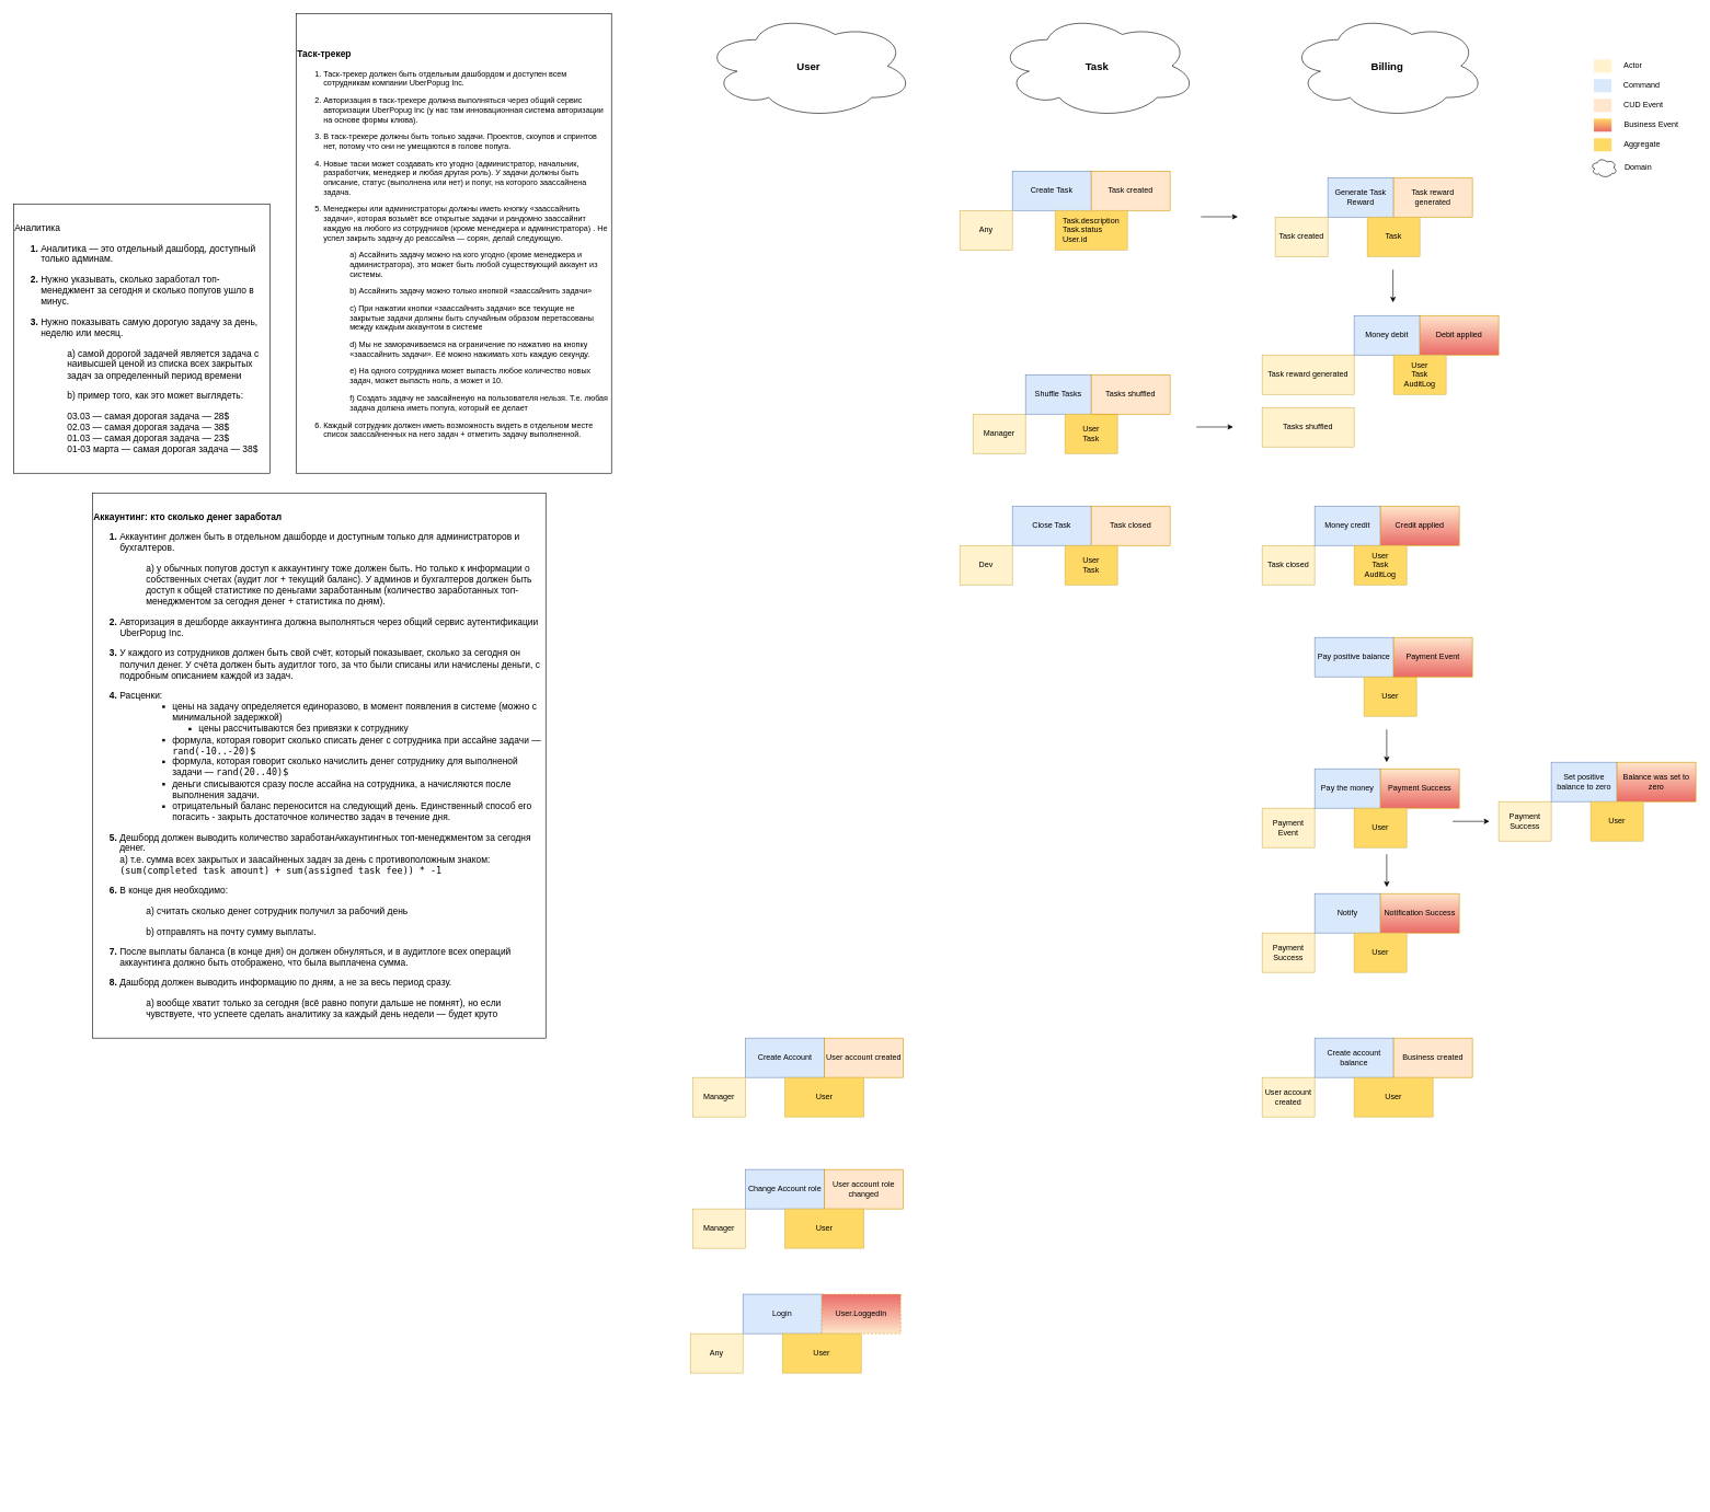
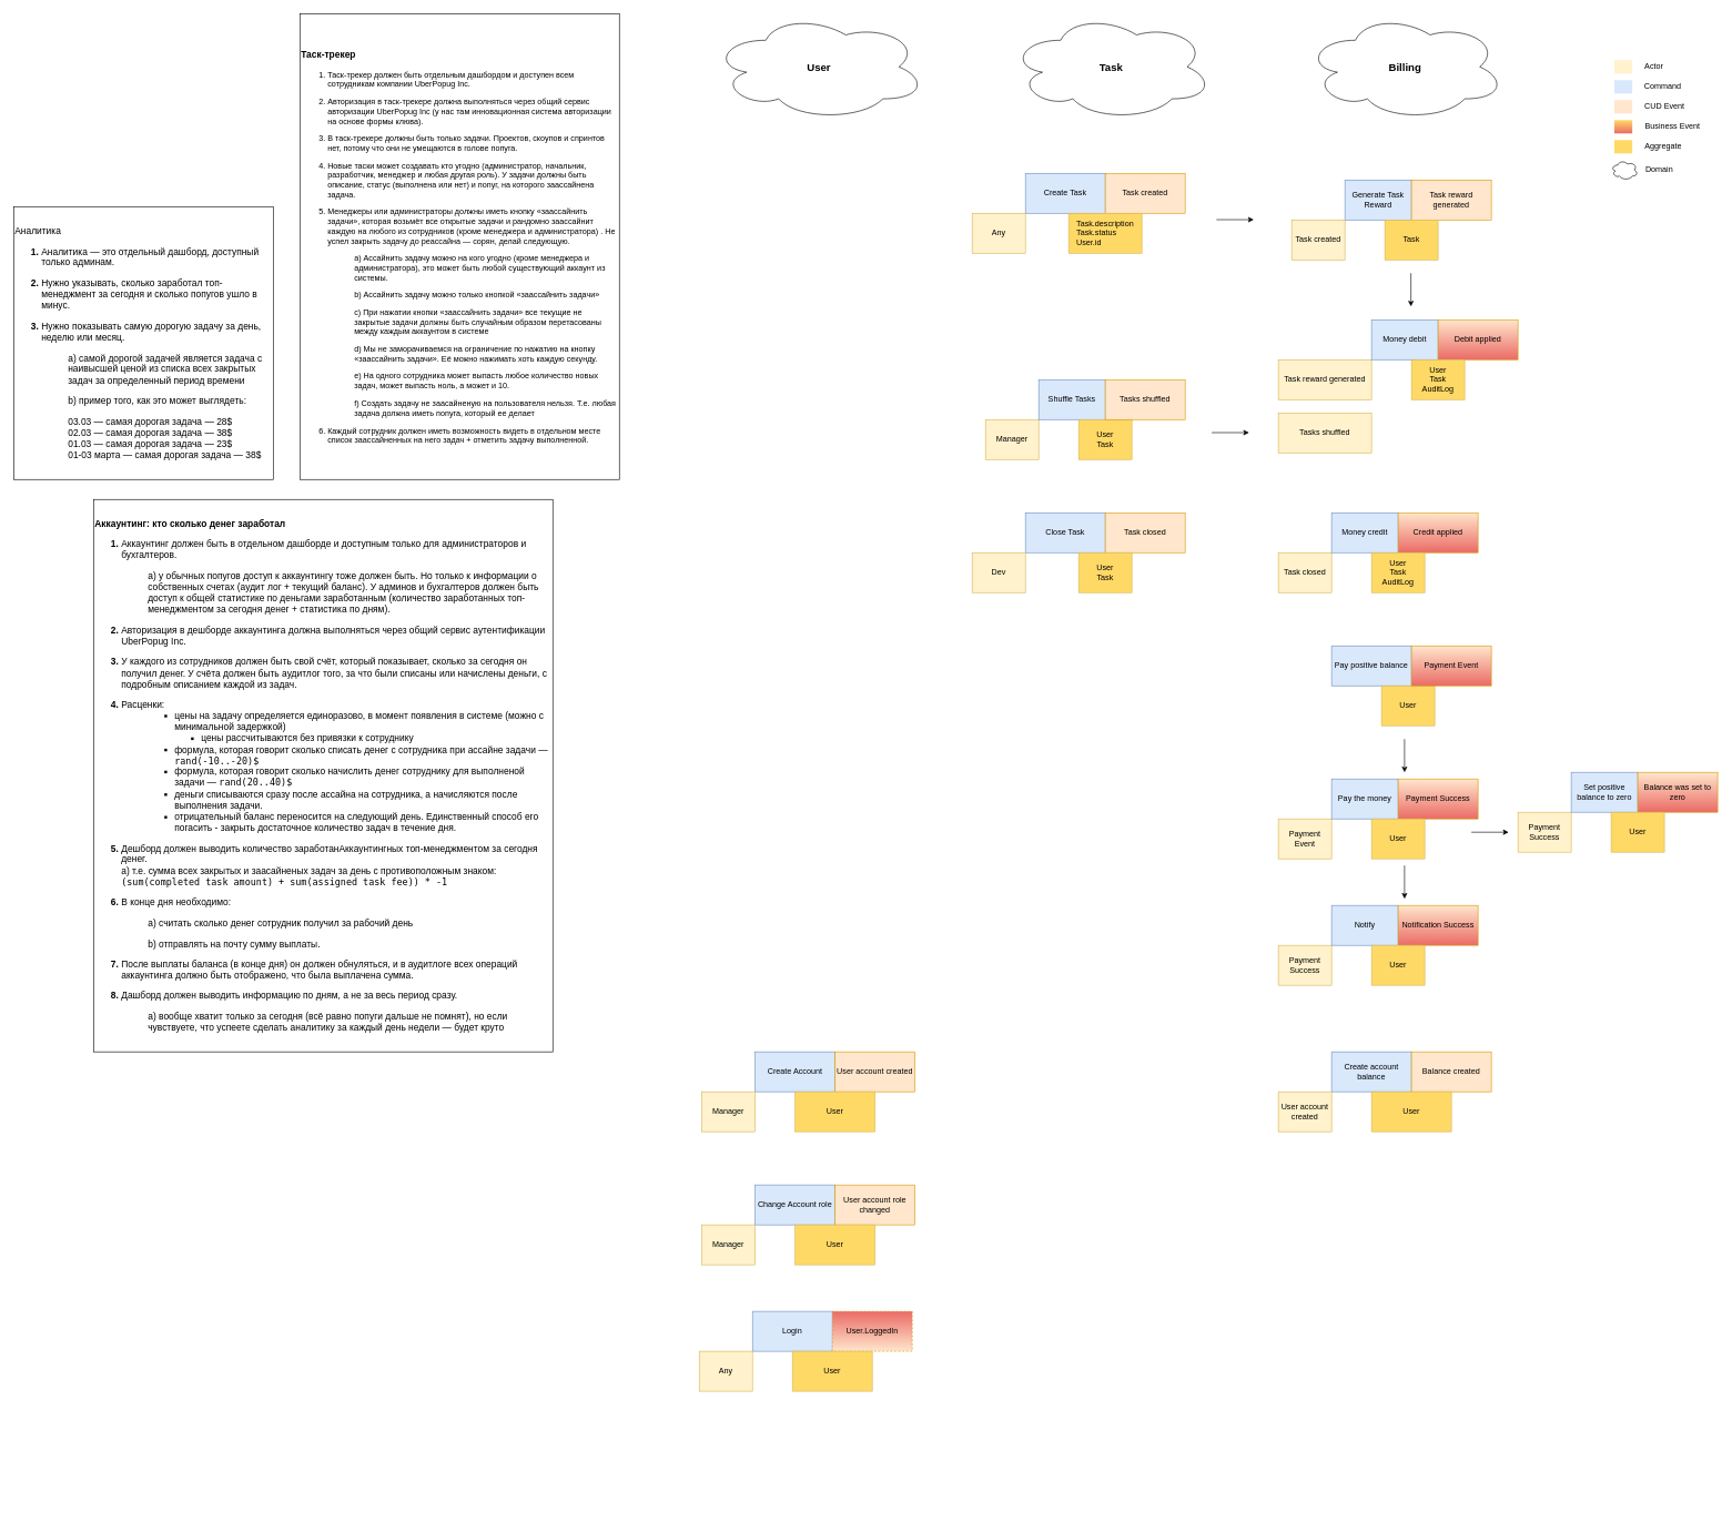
- <mxCell id="94" value="Business created" style="rounded=0;whiteSpace=wrap;html=1;fillColor=#ffe6cc;strokeColor=#d79b00;" parent="92" vertex="1"><mxGeometry x="200" width="120" height="60" as="geometry" /></mxCell>
+ <mxCell id="94" value="Balance created" style="rounded=0;whiteSpace=wrap;html=1;fillColor=#ffe6cc;strokeColor=#d79b00;" parent="92" vertex="1"><mxGeometry x="200" width="120" height="60" as="geometry" /></mxCell>
